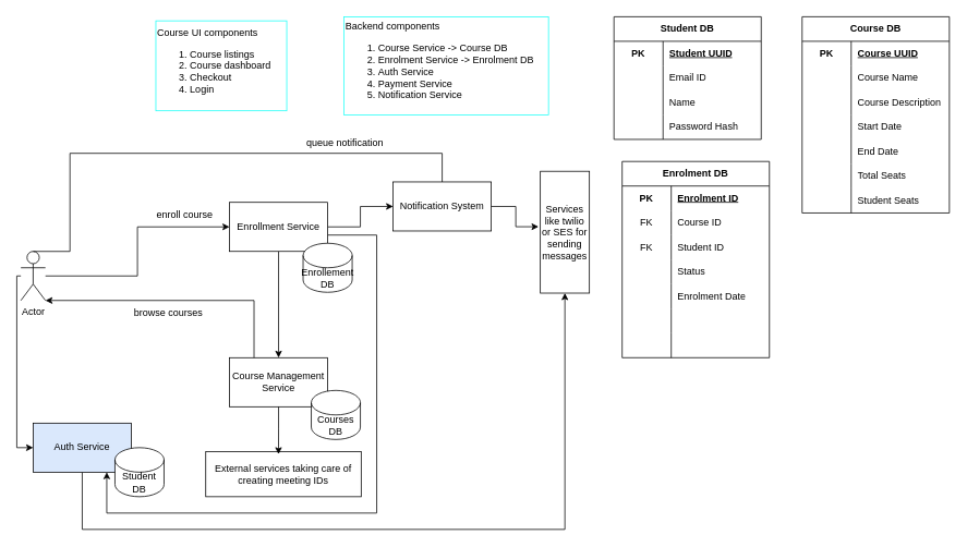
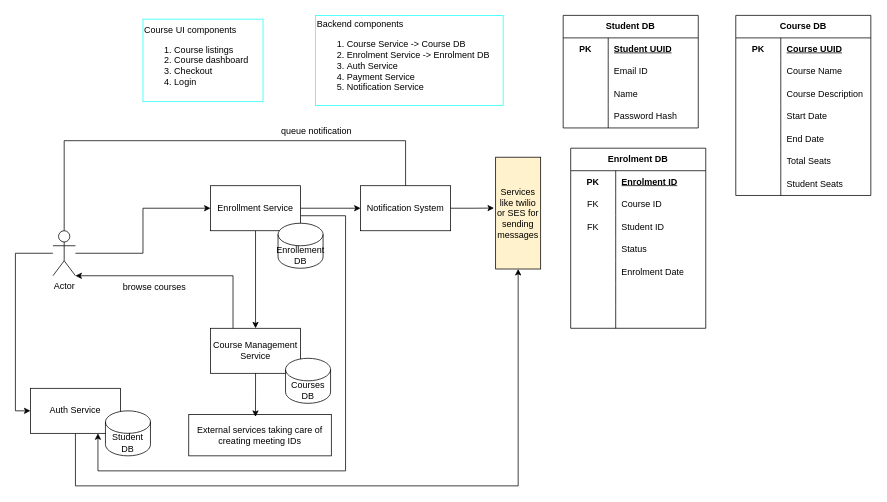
- <mxCell id="71" value="Notification System" style="rounded=0;whiteSpace=wrap;html=1;" vertex="1" parent="1"><mxGeometry x="480" y="222" width="120" height="60" as="geometry" /></mxCell>
+ <mxCell id="71" value="Notification System" style="rounded=0;whiteSpace=wrap;html=1;" vertex="1" parent="1"><mxGeometry x="480" y="247" width="120" height="60" as="geometry" /></mxCell>
- <mxCell id="77" value="enroll course" style="text;html=1;align=center;verticalAlign=middle;resizable=0;points=[];autosize=1;strokeColor=none;fillColor=none;" vertex="1" parent="1"><mxGeometry x="180" y="247" width="90" height="30" as="geometry" /></mxCell>
- <mxCell id="81" value="Services like twilio or SES for sending messages" style="rounded=0;whiteSpace=wrap;html=1;" vertex="1" parent="1"><mxGeometry x="660" y="209" width="60" height="149" as="geometry" /></mxCell>
+ <mxCell id="81" value="Services like twilio or SES for sending messages" style="rounded=0;whiteSpace=wrap;html=1;fillColor=#fff2cc;" vertex="1" parent="1"><mxGeometry x="660" y="209" width="60" height="149" as="geometry" /></mxCell>
- <mxCell id="63" value="Actor" style="shape=umlActor;verticalLabelPosition=bottom;verticalAlign=top;html=1;outlineConnect=0;" vertex="1" parent="1"><mxGeometry x="25" y="307" width="30" height="60" as="geometry" /></mxCell>
+ <mxCell id="63" value="Actor" style="shape=umlActor;verticalLabelPosition=bottom;verticalAlign=top;html=1;outlineConnect=0;" vertex="1" parent="1"><mxGeometry x="70" y="307" width="30" height="60" as="geometry" /></mxCell>
- <mxCell id="70" value="Auth Service" style="rounded=0;whiteSpace=wrap;html=1;fillColor=#dae8fc;" vertex="1" parent="1"><mxGeometry x="40" y="517" width="120" height="60" as="geometry" /></mxCell>
+ <mxCell id="70" value="Auth Service" style="rounded=0;whiteSpace=wrap;html=1;" vertex="1" parent="1"><mxGeometry x="40" y="517" width="120" height="60" as="geometry" /></mxCell>
